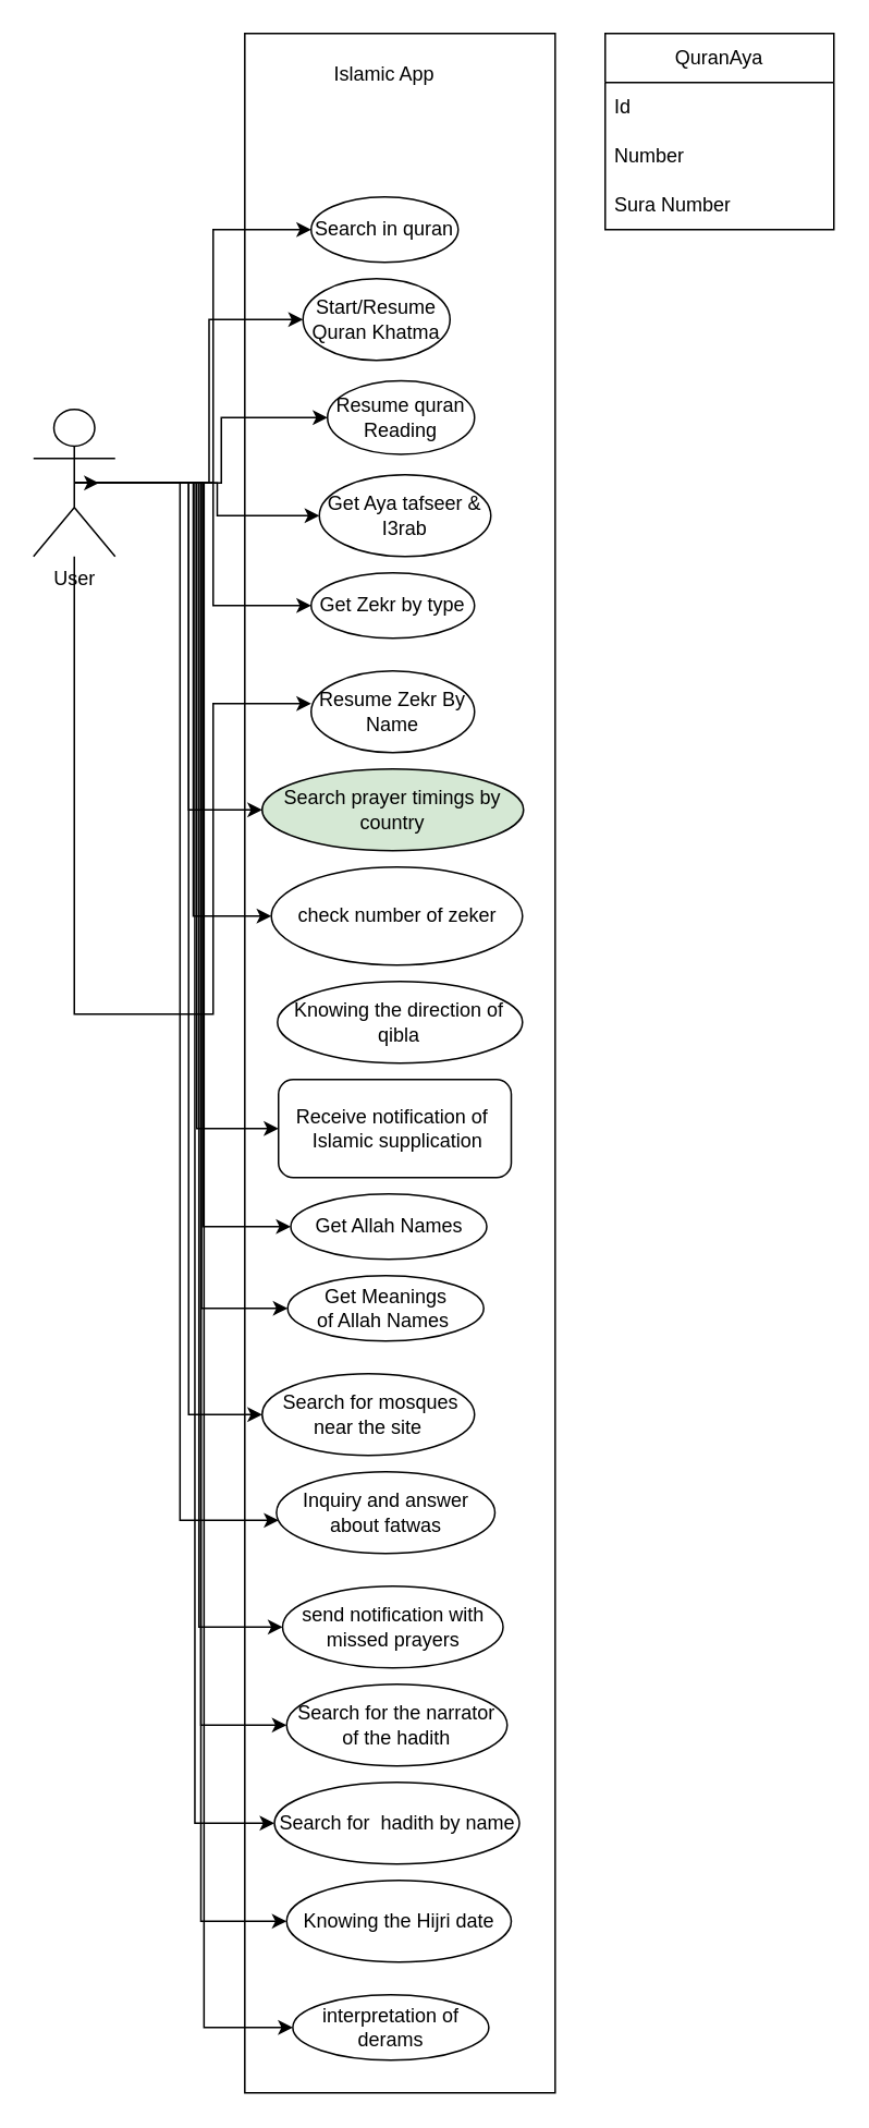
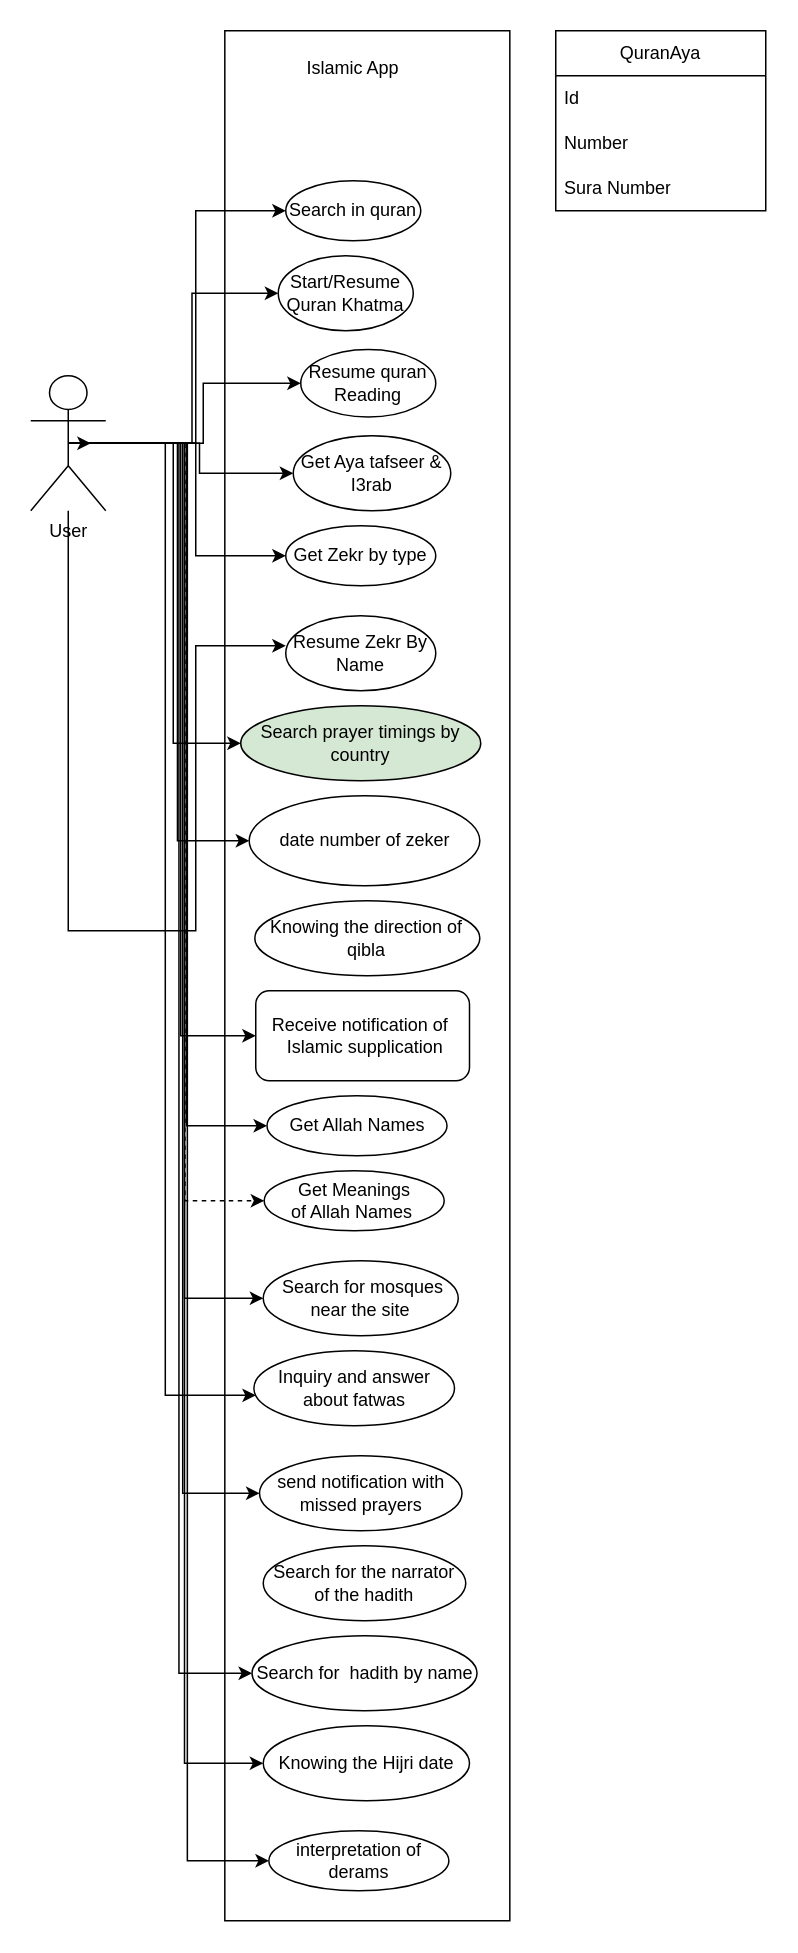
- <mxCell id="33" value="check number of zeker" style="ellipse;whiteSpace=wrap;html=1;" parent="1" vertex="1"><mxGeometry x="165.63" y="530" width="153.75" height="60" as="geometry" /></mxCell>
+ <mxCell id="33" value="date number of zeker" style="ellipse;whiteSpace=wrap;html=1;" parent="1" vertex="1"><mxGeometry x="165.63" y="530" width="153.75" height="60" as="geometry" /></mxCell>
- <mxCell id="12" style="edgeStyle=orthogonalEdgeStyle;rounded=0;orthogonalLoop=1;jettySize=auto;html=1;exitX=0.5;exitY=0.5;exitDx=0;exitDy=0;exitPerimeter=0;entryX=0;entryY=0.5;entryDx=0;entryDy=0;" edge="1" parent="1" source="20" target="43"><mxGeometry relative="1" as="geometry" /></mxCell>
+ <mxCell id="12" style="edgeStyle=orthogonalEdgeStyle;rounded=0;orthogonalLoop=1;jettySize=auto;html=1;exitX=0.5;exitY=0.5;exitDx=0;exitDy=0;exitPerimeter=0;entryX=0;entryY=0.5;entryDx=0;entryDy=0;dashed=1;" edge="1" parent="1" source="20" target="43"><mxGeometry relative="1" as="geometry" /></mxCell>
- <mxCell id="41" value="&amp;nbsp;Search for mosques near the site" style="ellipse;whiteSpace=wrap;html=1;" parent="1" vertex="1"><mxGeometry x="160" y="840" width="130" height="50" as="geometry" /></mxCell>
+ <mxCell id="41" value="&amp;nbsp;Search for mosques near the site" style="ellipse;whiteSpace=wrap;html=1;" parent="1" vertex="1"><mxGeometry x="175" y="840" width="130" height="50" as="geometry" /></mxCell>
- <mxCell id="16" style="edgeStyle=orthogonalEdgeStyle;rounded=0;orthogonalLoop=1;jettySize=auto;html=1;exitX=0.5;exitY=0.5;exitDx=0;exitDy=0;exitPerimeter=0;entryX=0;entryY=0.5;entryDx=0;entryDy=0;" edge="1" parent="1" source="20" target="38"><mxGeometry relative="1" as="geometry" /></mxCell>
